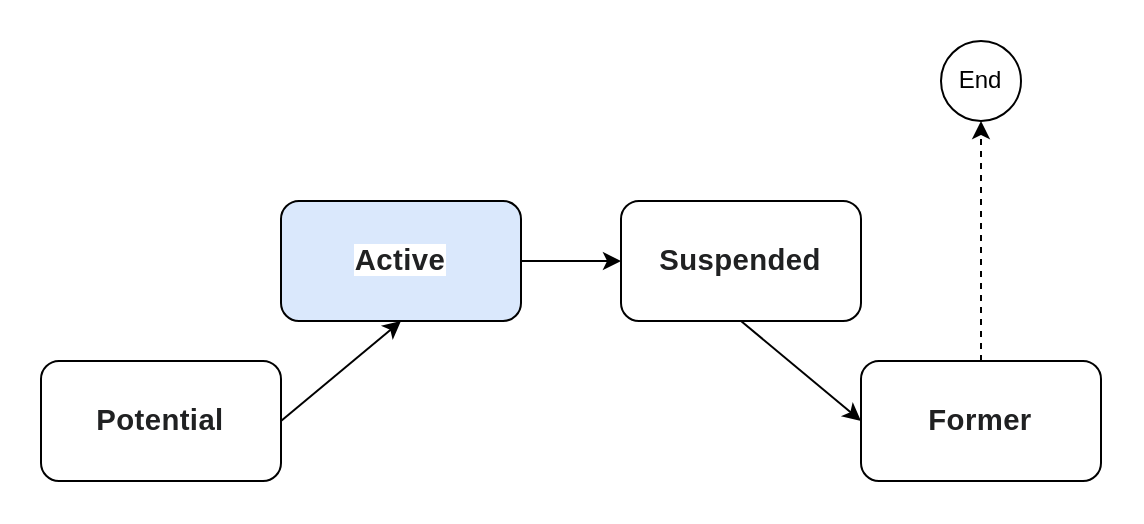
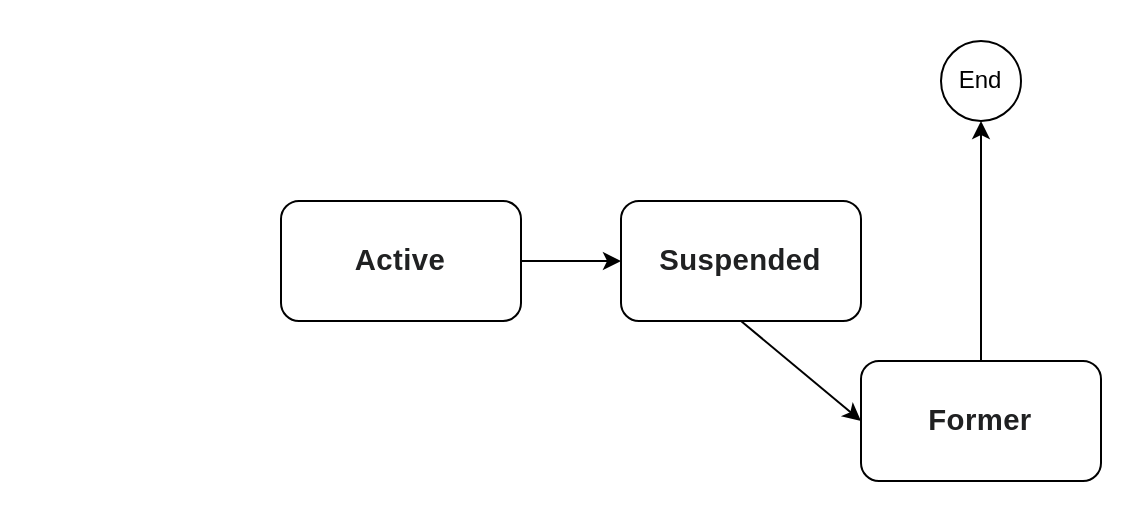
- <mxCell id="10" value="" style="endArrow=classic;html=1;rounded=0;entryX=0.5;entryY=1;entryDx=0;entryDy=0;exitX=0.5;exitY=0;exitDx=0;exitDy=0;dashed=1;" edge="1" parent="1" source="5" target="9"><mxGeometry width="50" height="50" relative="1" as="geometry"><mxPoint x="440" y="130" as="sourcePoint" /><mxPoint x="490" y="80" as="targetPoint" /></mxGeometry></mxCell>
+ <mxCell id="10" value="" style="endArrow=classic;html=1;rounded=0;entryX=0.5;entryY=1;entryDx=0;entryDy=0;exitX=0.5;exitY=0;exitDx=0;exitDy=0;" edge="1" parent="1" source="5" target="9"><mxGeometry width="50" height="50" relative="1" as="geometry"><mxPoint x="440" y="130" as="sourcePoint" /><mxPoint x="490" y="80" as="targetPoint" /></mxGeometry></mxCell>
- <mxCell id="3" value="&lt;b style=&quot;color: rgb(32, 33, 34); font-family: Calibri, sans-serif; font-size: 14.667px; letter-spacing: 0.2px; text-align: start; background-color: rgb(255, 255, 255);&quot;&gt;Active&lt;/b&gt;" style="rounded=1;whiteSpace=wrap;html=1;fillColor=#dae8fc;" vertex="1" parent="1"><mxGeometry x="140" y="100" width="120" height="60" as="geometry" /></mxCell>
+ <mxCell id="3" value="&lt;b style=&quot;color: rgb(32, 33, 34); font-family: Calibri, sans-serif; font-size: 14.667px; letter-spacing: 0.2px; text-align: start; background-color: rgb(255, 255, 255);&quot;&gt;Active&lt;/b&gt;" style="rounded=1;whiteSpace=wrap;html=1;" vertex="1" parent="1"><mxGeometry x="140" y="100" width="120" height="60" as="geometry" /></mxCell>
- <mxCell id="6" value="" style="endArrow=classic;html=1;rounded=0;exitX=1;exitY=0.5;exitDx=0;exitDy=0;entryX=0.5;entryY=1;entryDx=0;entryDy=0;" edge="1" parent="1" source="2" target="3"><mxGeometry width="50" height="50" relative="1" as="geometry"><mxPoint x="260" y="250" as="sourcePoint" /><mxPoint x="310" y="200" as="targetPoint" /></mxGeometry></mxCell>
- <mxCell id="2" value="&lt;b style=&quot;color: rgb(32, 33, 34); font-family: Calibri, sans-serif; font-size: 14.667px; letter-spacing: 0.2px; text-align: start; background-color: rgb(255, 255, 255);&quot;&gt;Potential&lt;/b&gt;" style="rounded=1;whiteSpace=wrap;html=1;" vertex="1" parent="1"><mxGeometry x="20" y="180" width="120" height="60" as="geometry" /></mxCell>
